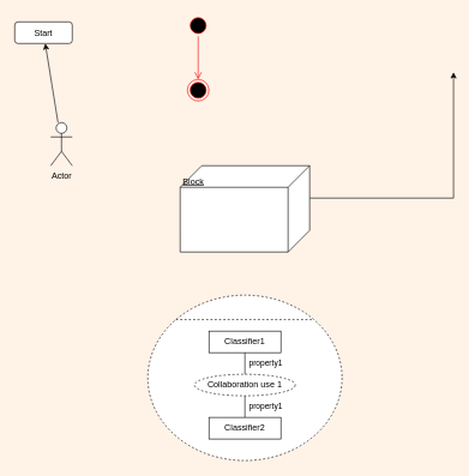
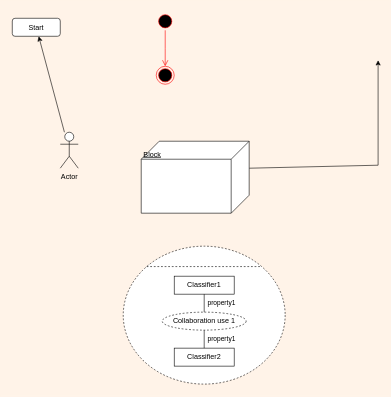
- <mxCell id="2" value="Actor" style="shape=umlActor;verticalLabelPosition=bottom;verticalAlign=top;html=1;outlineConnect=0;" vertex="1" parent="1"><mxGeometry x="70" y="170" width="30" height="60" as="geometry" /></mxCell>
+ <mxCell id="2" value="Actor" style="shape=umlActor;verticalLabelPosition=bottom;verticalAlign=top;html=1;outlineConnect=0;" vertex="1" parent="1"><mxGeometry x="100" y="220" width="30" height="60" as="geometry" /></mxCell>
- <mxCell id="8" value="Block" style="verticalAlign=top;align=left;spacingTop=8;spacingLeft=2;spacingRight=12;shape=cube;size=30;direction=south;fontStyle=4;html=1;whiteSpace=wrap;" vertex="1" parent="1"><mxGeometry x="250" y="230" width="180" height="120" as="geometry" /></mxCell>
+ <mxCell id="8" value="Block" style="verticalAlign=top;align=left;spacingTop=8;spacingLeft=2;spacingRight=12;shape=cube;size=30;direction=south;fontStyle=4;html=1;whiteSpace=wrap;" vertex="1" parent="1"><mxGeometry x="235" y="235" width="180" height="120" as="geometry" /></mxCell>
